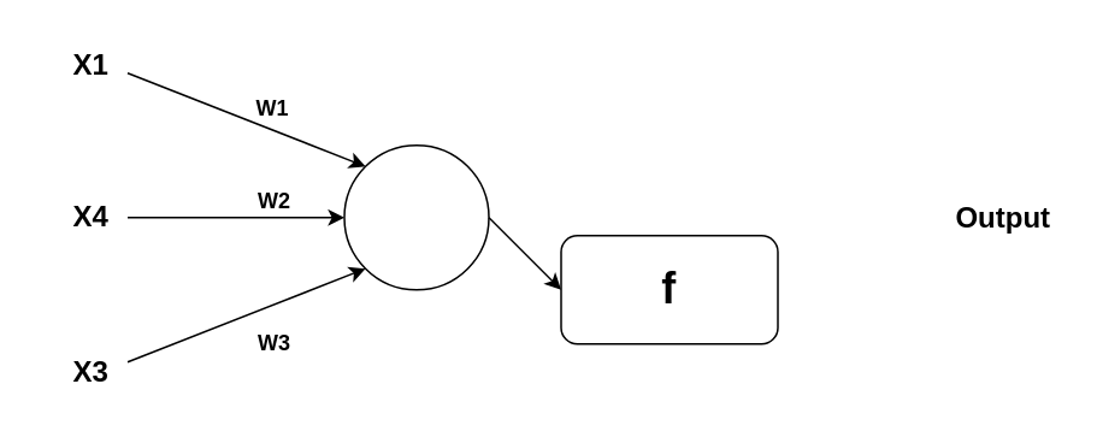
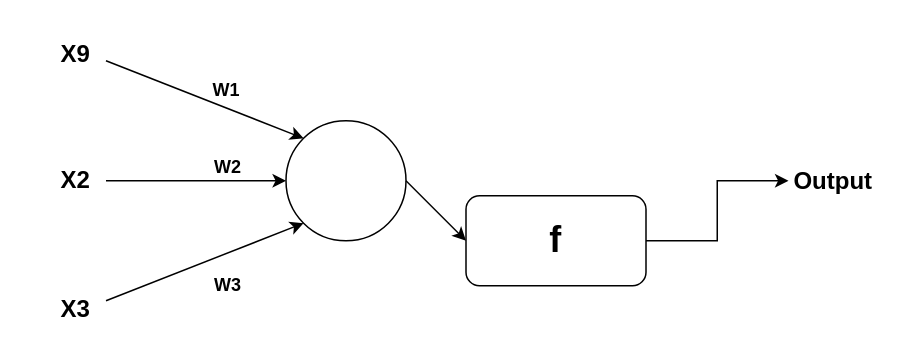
- <mxCell id="10" value="X1" style="text;html=1;strokeColor=none;fillColor=none;align=center;verticalAlign=middle;whiteSpace=wrap;rounded=0;fontStyle=1;fontSize=16;" vertex="1" parent="1"><mxGeometry x="20" y="20" width="60" height="30" as="geometry" /></mxCell>
+ <mxCell id="10" value="X9" style="text;html=1;strokeColor=none;fillColor=none;align=center;verticalAlign=middle;whiteSpace=wrap;rounded=0;fontStyle=1;fontSize=16;" vertex="1" parent="1"><mxGeometry x="20" y="20" width="60" height="30" as="geometry" /></mxCell>
- <mxCell id="11" value="X4" style="text;html=1;strokeColor=none;fillColor=none;align=center;verticalAlign=middle;whiteSpace=wrap;rounded=0;fontStyle=1;fontSize=16;" vertex="1" parent="1"><mxGeometry x="20" y="104" width="60" height="30" as="geometry" /></mxCell>
+ <mxCell id="11" value="X2" style="text;html=1;strokeColor=none;fillColor=none;align=center;verticalAlign=middle;whiteSpace=wrap;rounded=0;fontStyle=1;fontSize=16;" vertex="1" parent="1"><mxGeometry x="20" y="104" width="60" height="30" as="geometry" /></mxCell>
+ <mxCell id="14" style="edgeStyle=orthogonalEdgeStyle;rounded=0;orthogonalLoop=1;jettySize=auto;html=1;fontSize=16;entryX=0;entryY=0.5;entryDx=0;entryDy=0;" edge="1" parent="1" source="15" target="16"><mxGeometry relative="1" as="geometry"><mxPoint x="470" y="120" as="targetPoint" /></mxGeometry></mxCell>
